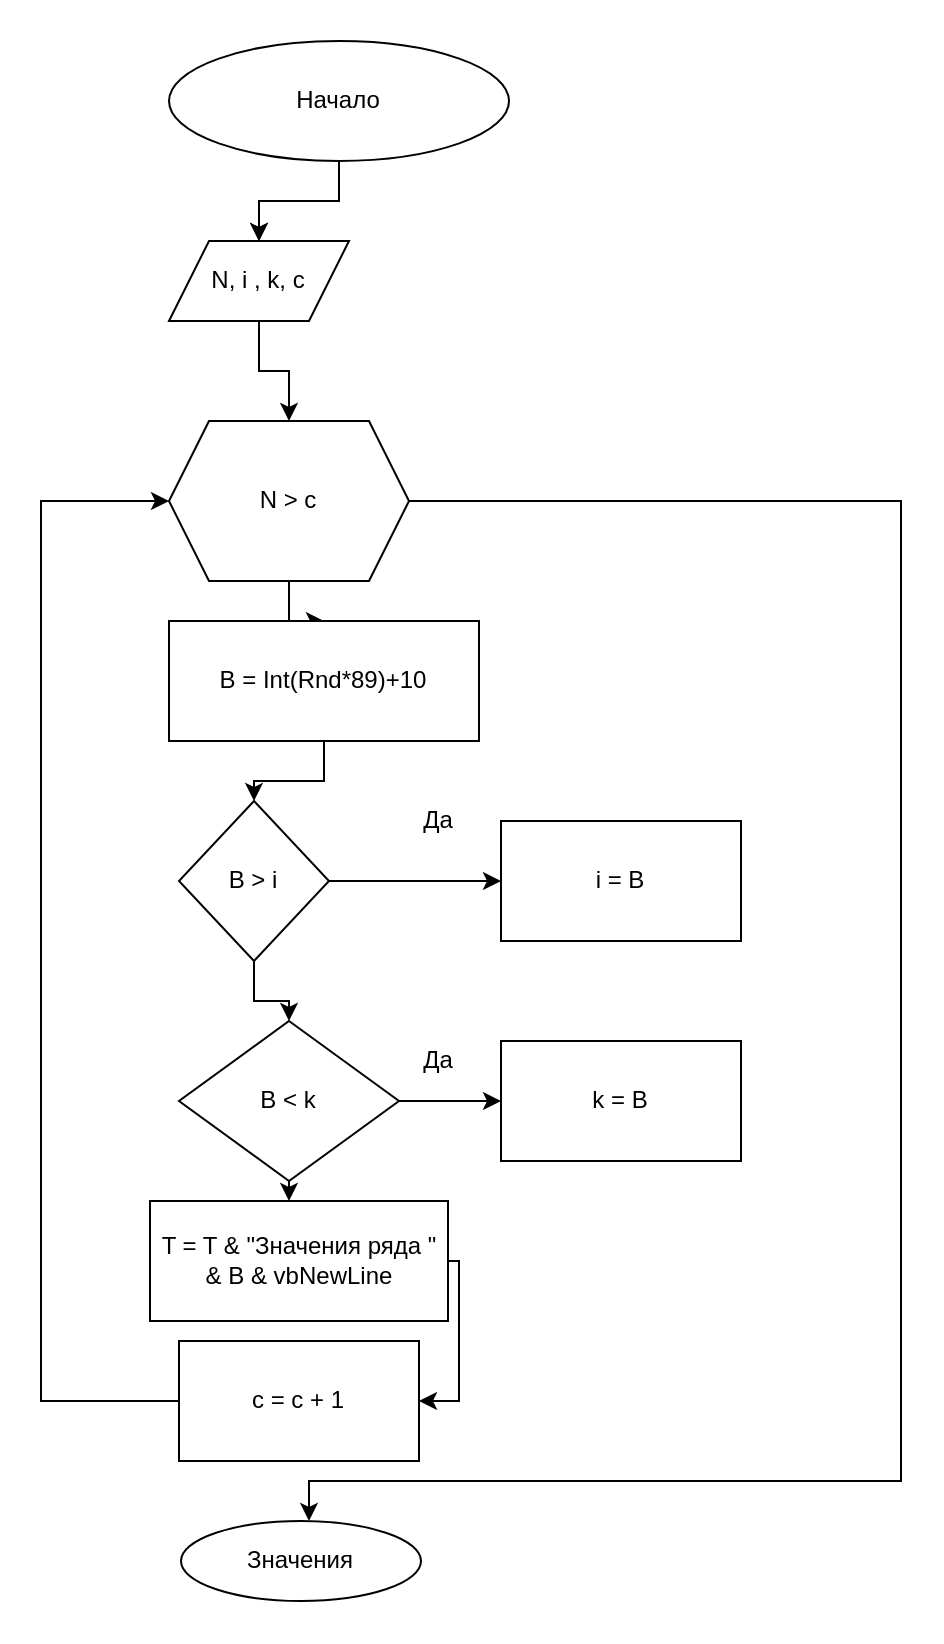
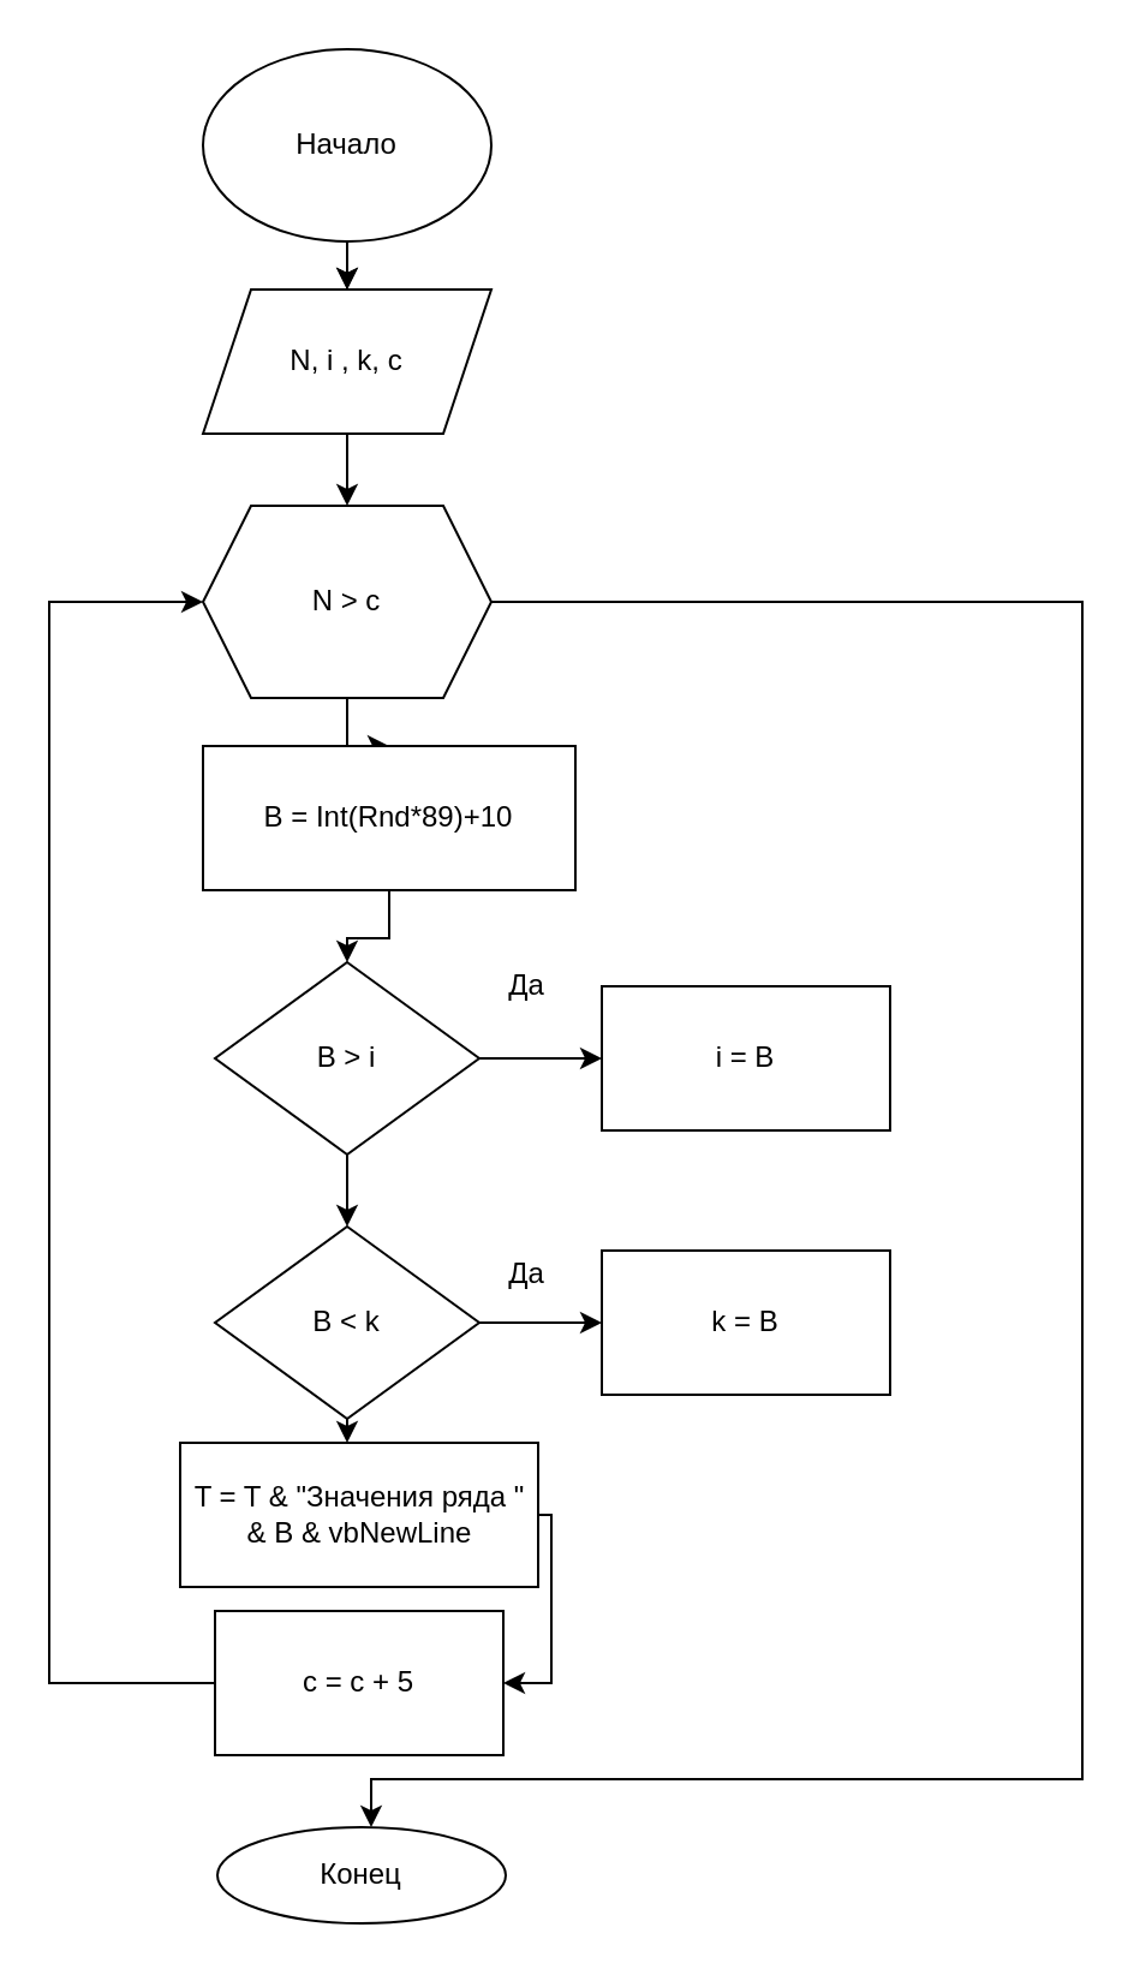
- <mxCell id="7" value="Начало" style="ellipse;whiteSpace=wrap;html=1;" parent="1" vertex="1"><mxGeometry x="84" y="20" width="170" height="60" as="geometry" /></mxCell>
+ <mxCell id="7" value="Начало" style="ellipse;whiteSpace=wrap;html=1;" parent="1" vertex="1"><mxGeometry x="84" width="120" height="80" as="geometry" y="20" /></mxCell>
- <mxCell id="9" value="N, i , k, c" style="shape=parallelogram;perimeter=parallelogramPerimeter;whiteSpace=wrap;html=1;fixedSize=1;" parent="1" vertex="1"><mxGeometry x="84" y="120" width="90" height="40" as="geometry" /></mxCell>
+ <mxCell id="9" value="N, i , k, c" style="shape=parallelogram;perimeter=parallelogramPerimeter;whiteSpace=wrap;html=1;fixedSize=1;" parent="1" vertex="1"><mxGeometry x="84" y="120" width="120" height="60" as="geometry" /></mxCell>
- <mxCell id="17" value="B &amp;gt; i" style="rhombus;whiteSpace=wrap;html=1;" parent="1" vertex="1"><mxGeometry x="89" y="400" width="75" height="80" as="geometry" /></mxCell>
+ <mxCell id="17" value="B &amp;gt; i" style="rhombus;whiteSpace=wrap;html=1;" parent="1" vertex="1"><mxGeometry x="89" y="400" width="110" height="80" as="geometry" /></mxCell>
- <mxCell id="13" value="c = c + 1" style="rounded=0;whiteSpace=wrap;html=1;" parent="1" vertex="1"><mxGeometry x="89" y="670" width="120" height="60" as="geometry" /></mxCell>
+ <mxCell id="13" value="c = c + 5" style="rounded=0;whiteSpace=wrap;html=1;" parent="1" vertex="1"><mxGeometry x="89" y="670" width="120" height="60" as="geometry" /></mxCell>
- <mxCell id="14" value="Значения" style="ellipse;whiteSpace=wrap;html=1;" parent="1" vertex="1"><mxGeometry x="90" y="760" width="120" height="40" as="geometry" /></mxCell>
+ <mxCell id="14" value="Конец" style="ellipse;whiteSpace=wrap;html=1;" parent="1" vertex="1"><mxGeometry x="90" y="760" width="120" height="40" as="geometry" /></mxCell>
